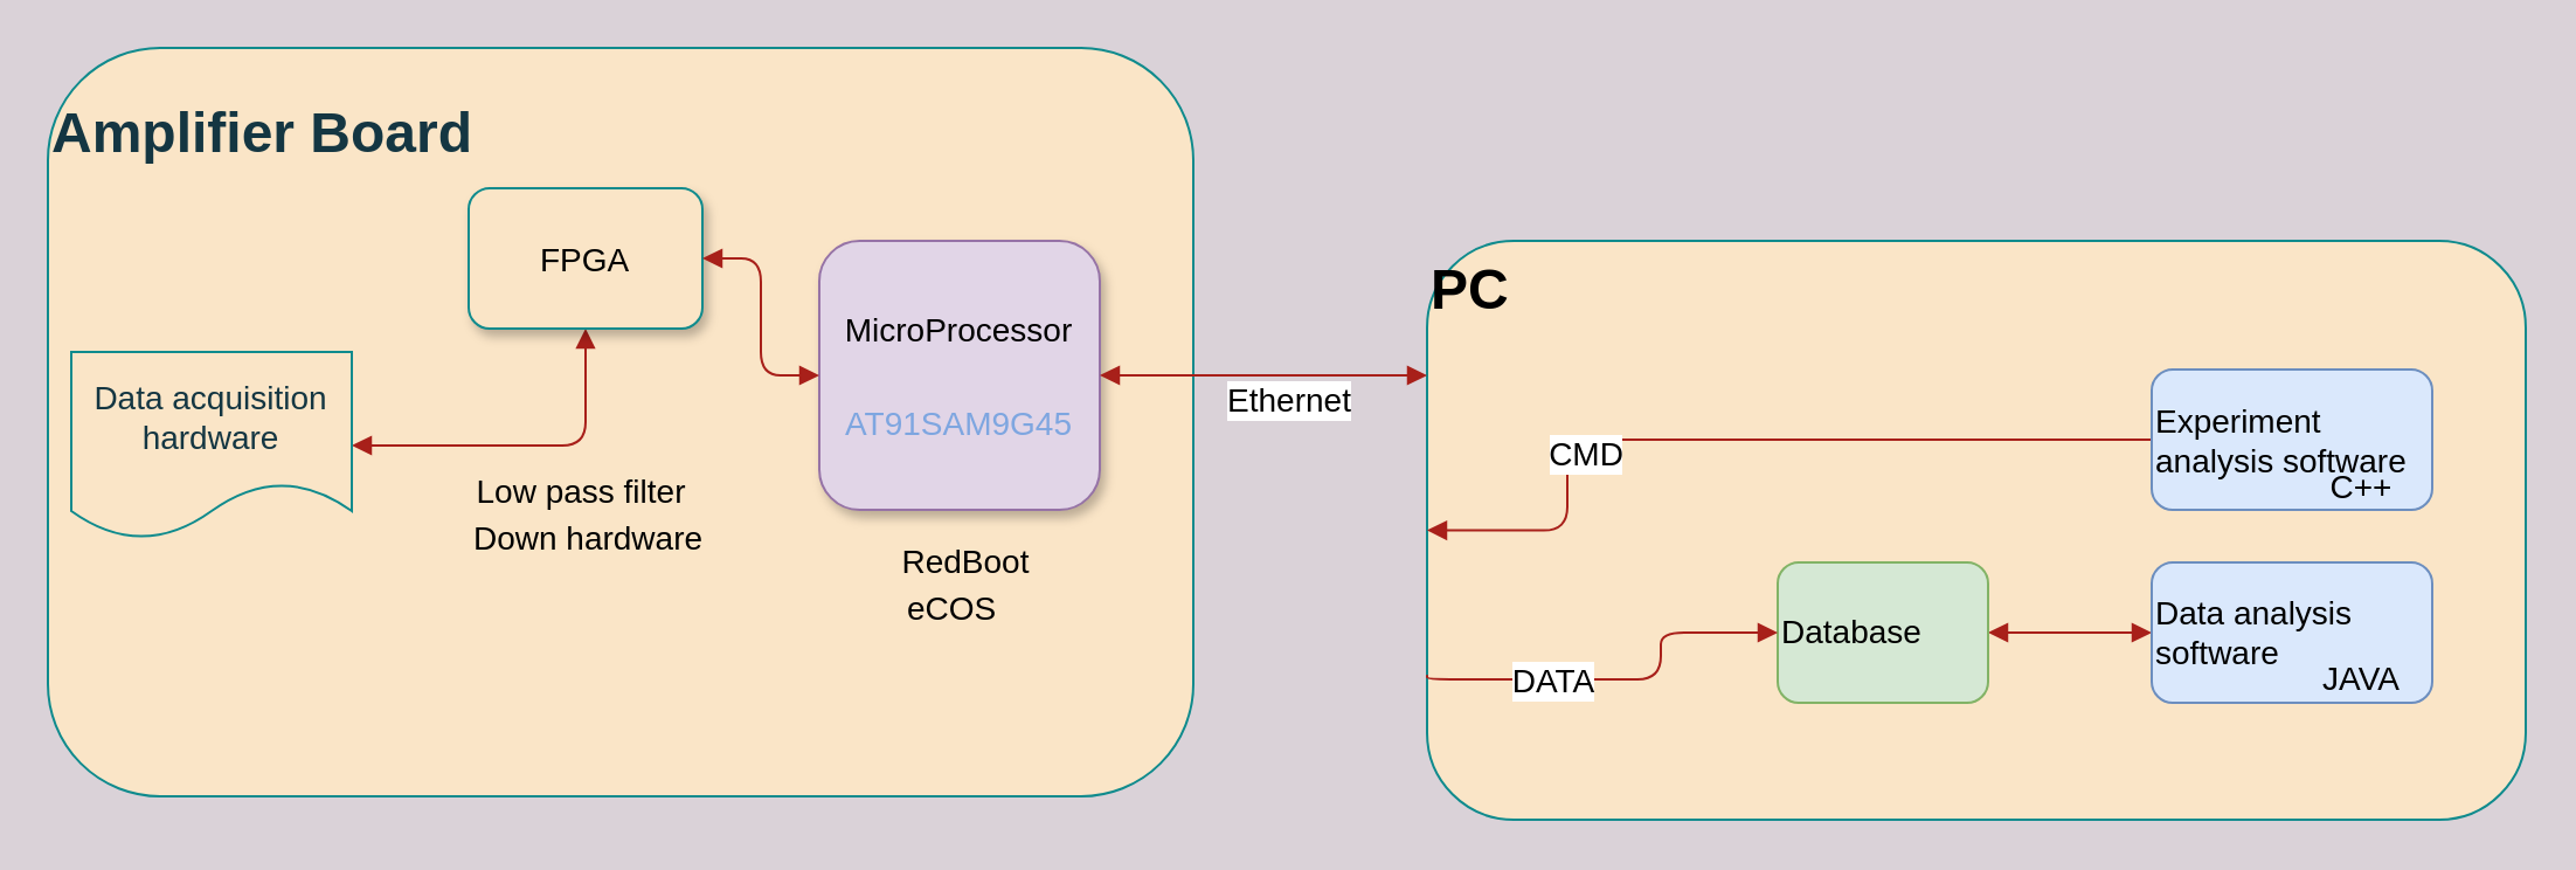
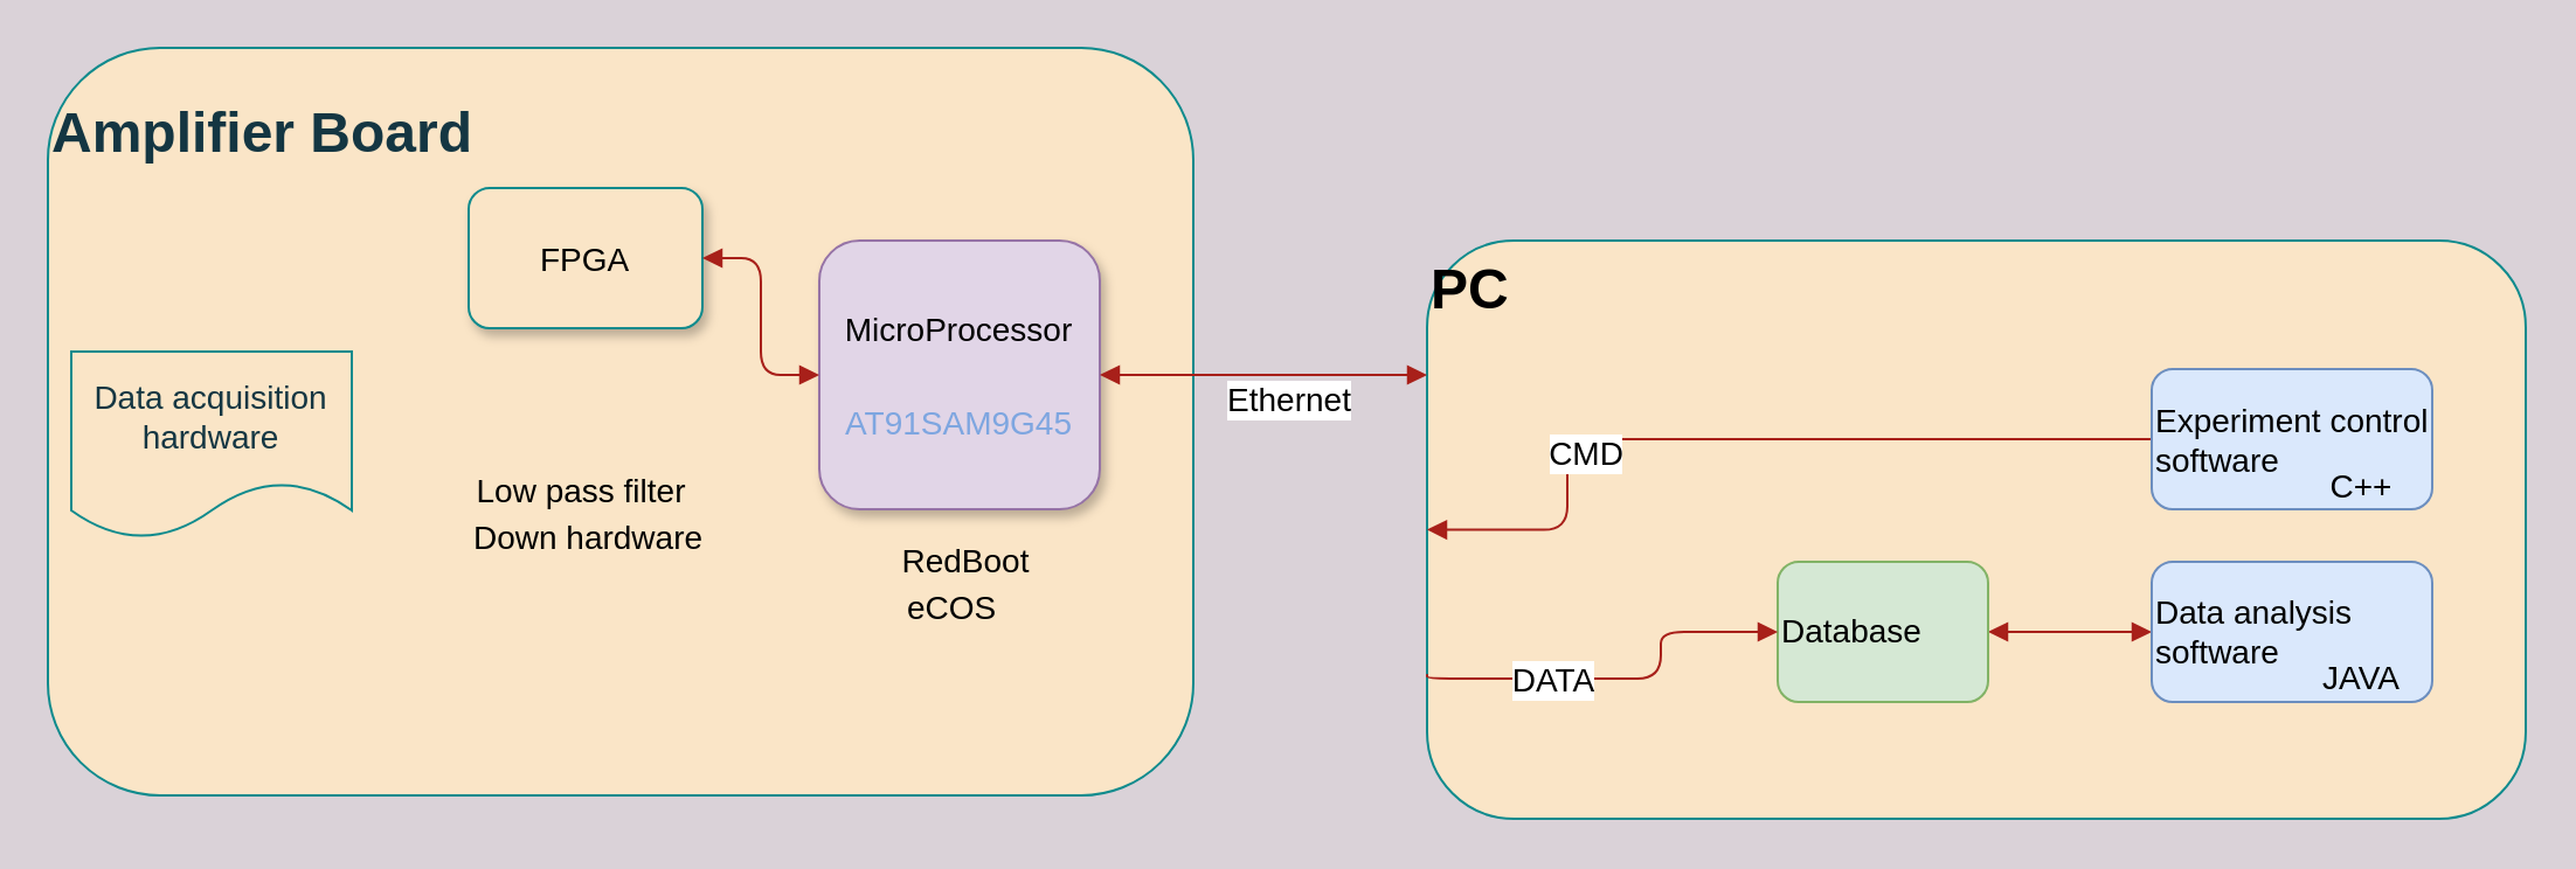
- <mxCell id="22" value="Experiment analysis software" style="rounded=1;whiteSpace=wrap;html=1;labelBackgroundColor=none;sketch=0;strokeColor=#6c8ebf;fillColor=#dae8fc;fontSize=14;align=left;" vertex="1" parent="1"><mxGeometry x="920" y="157.5" width="120" height="60" as="geometry" /></mxCell>
+ <mxCell id="22" value="Experiment control software" style="rounded=1;whiteSpace=wrap;html=1;labelBackgroundColor=none;sketch=0;strokeColor=#6c8ebf;fillColor=#dae8fc;fontSize=14;align=left;" vertex="1" parent="1"><mxGeometry x="920" y="157.5" width="120" height="60" as="geometry" /></mxCell>
- <mxCell id="3" style="edgeStyle=orthogonalEdgeStyle;orthogonalLoop=1;jettySize=auto;html=1;fontSize=18;labelBackgroundColor=#DAD2D8;strokeColor=#A8201A;fontColor=#143642;endArrow=block;endFill=1;startArrow=block;startFill=1;" edge="1" parent="1" source="4" target="5"><mxGeometry relative="1" as="geometry"><mxPoint x="230" y="165" as="targetPoint" /></mxGeometry></mxCell>
